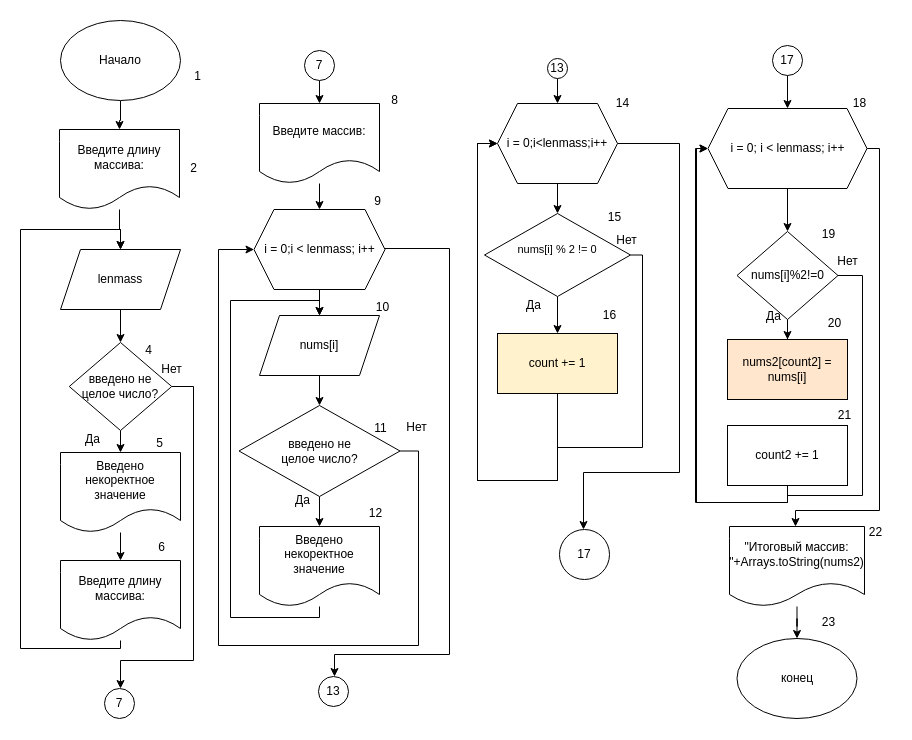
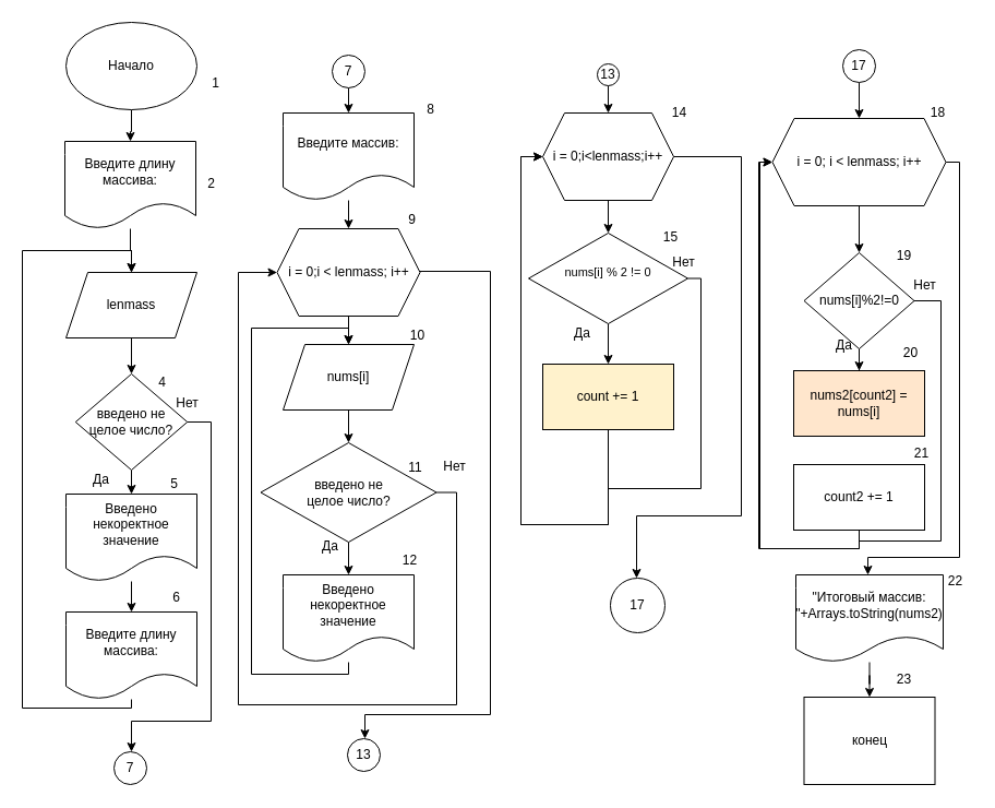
- <mxCell id="49" value="16" style="text;html=1;align=center;verticalAlign=middle;resizable=0;points=[];autosize=1;strokeColor=none;fillColor=none;" parent="1" vertex="1"><mxGeometry x="593" y="302" width="31" height="26" as="geometry" /></mxCell>
- <mxCell id="25" value="конец" style="ellipse;whiteSpace=wrap;html=1;" parent="1" vertex="1"><mxGeometry x="736.5" y="638" width="120" height="80" as="geometry" /></mxCell>
+ <mxCell id="25" value="конец" style="whiteSpace=wrap;html=1;rounded=0;" parent="1" vertex="1"><mxGeometry x="736.5" y="638" width="120" height="80" as="geometry" /></mxCell>
